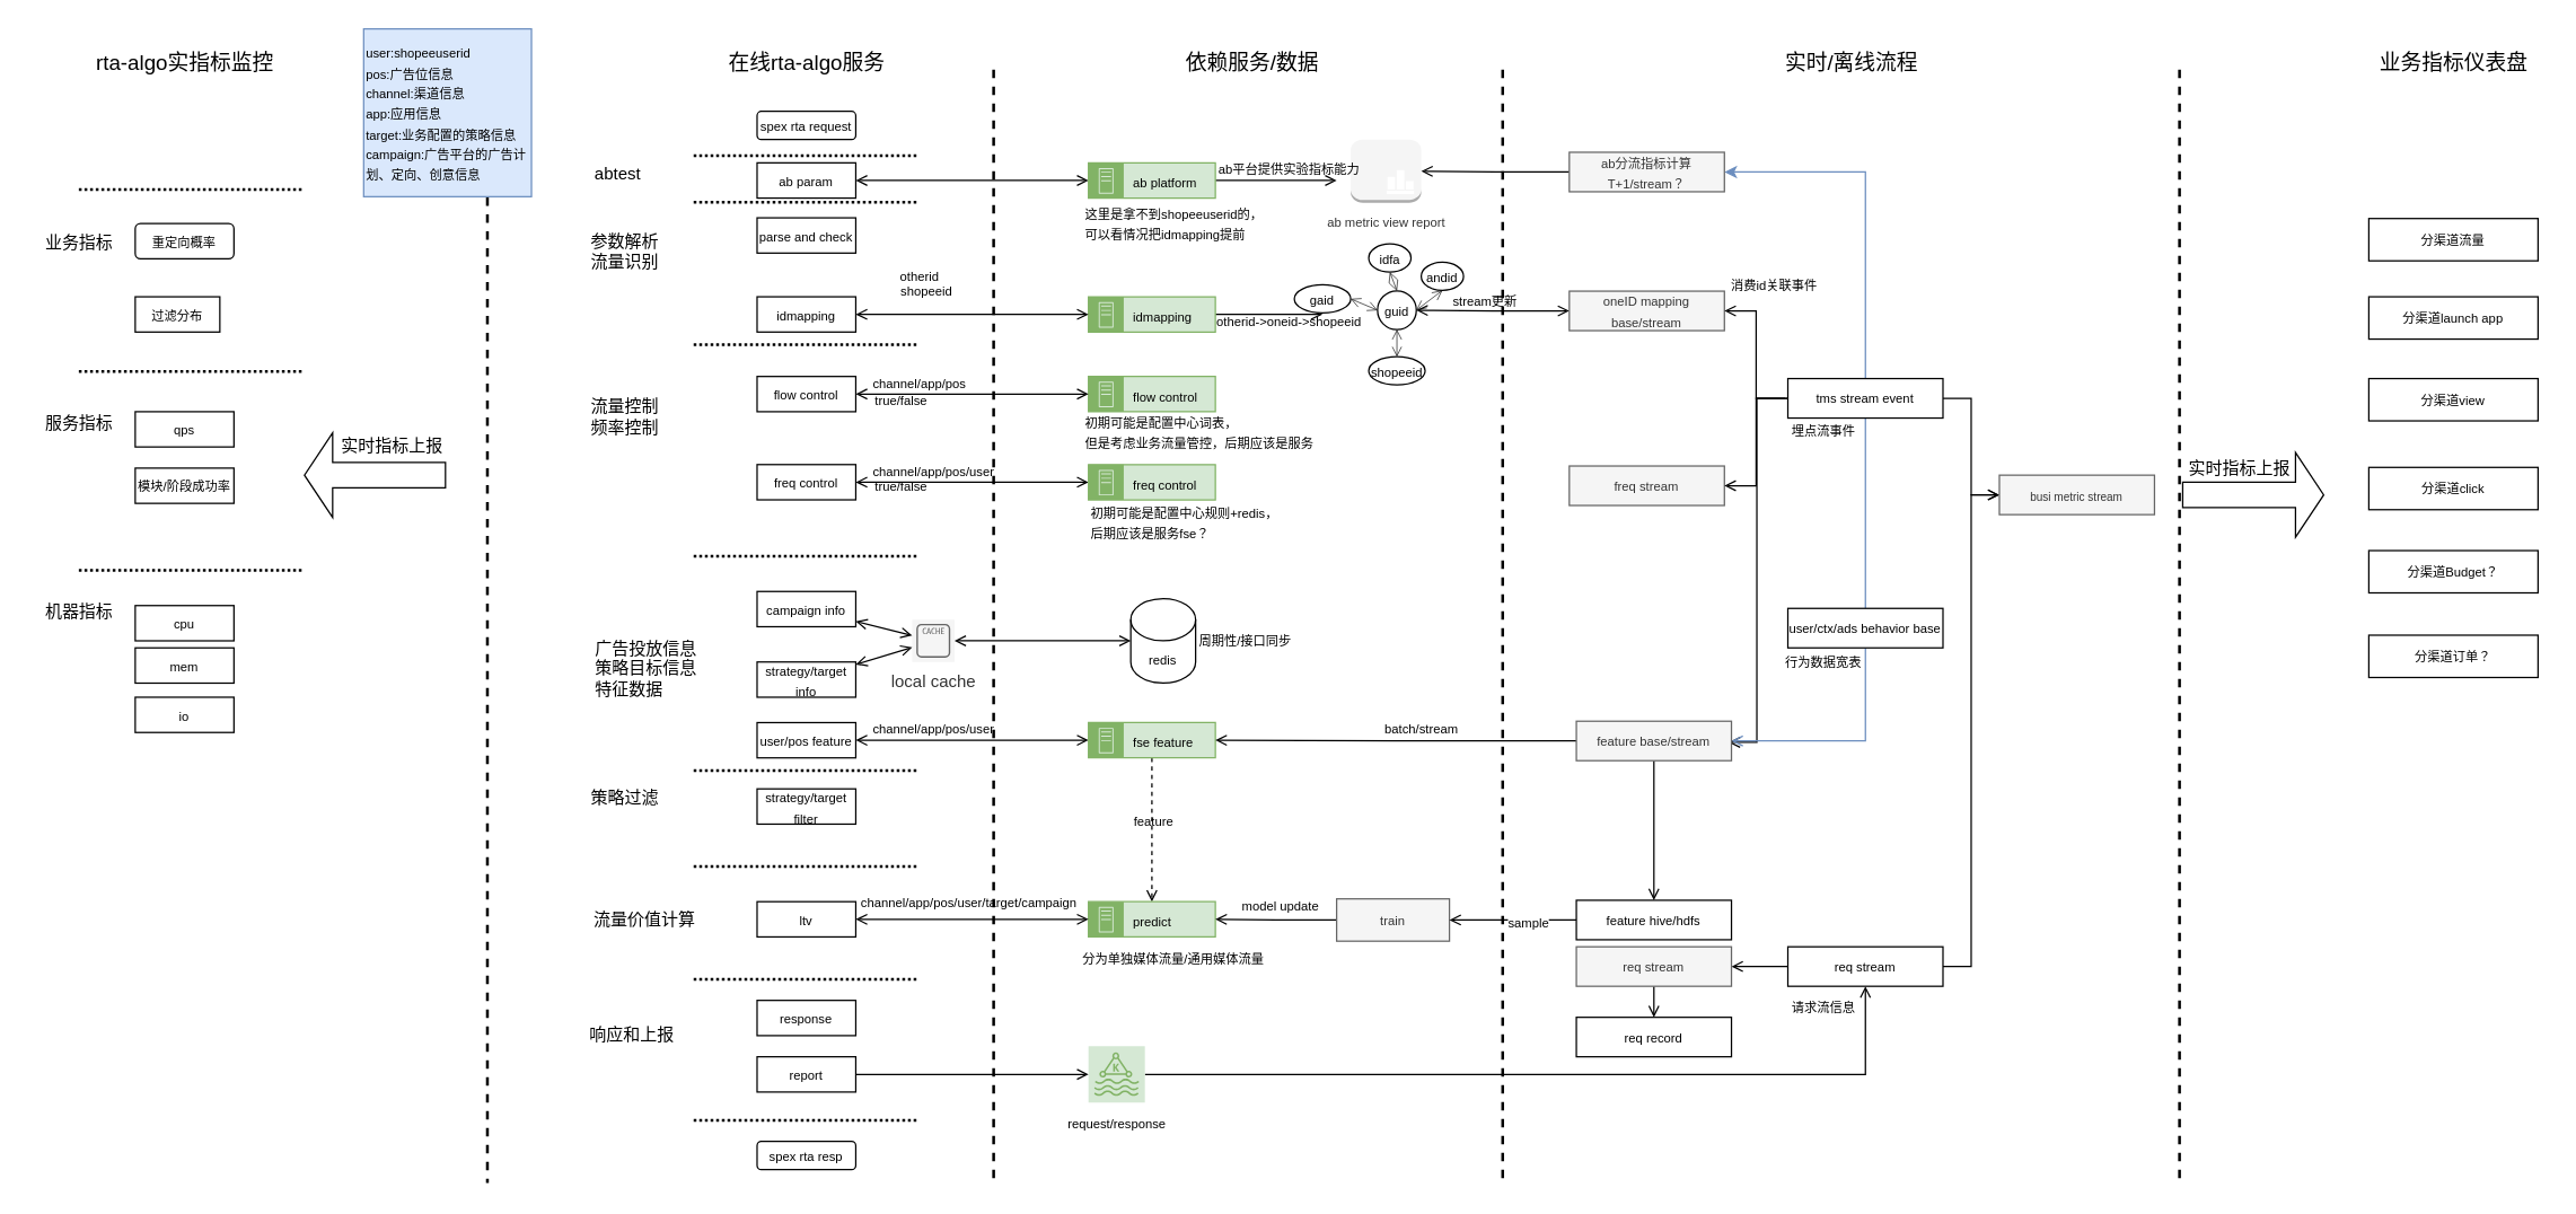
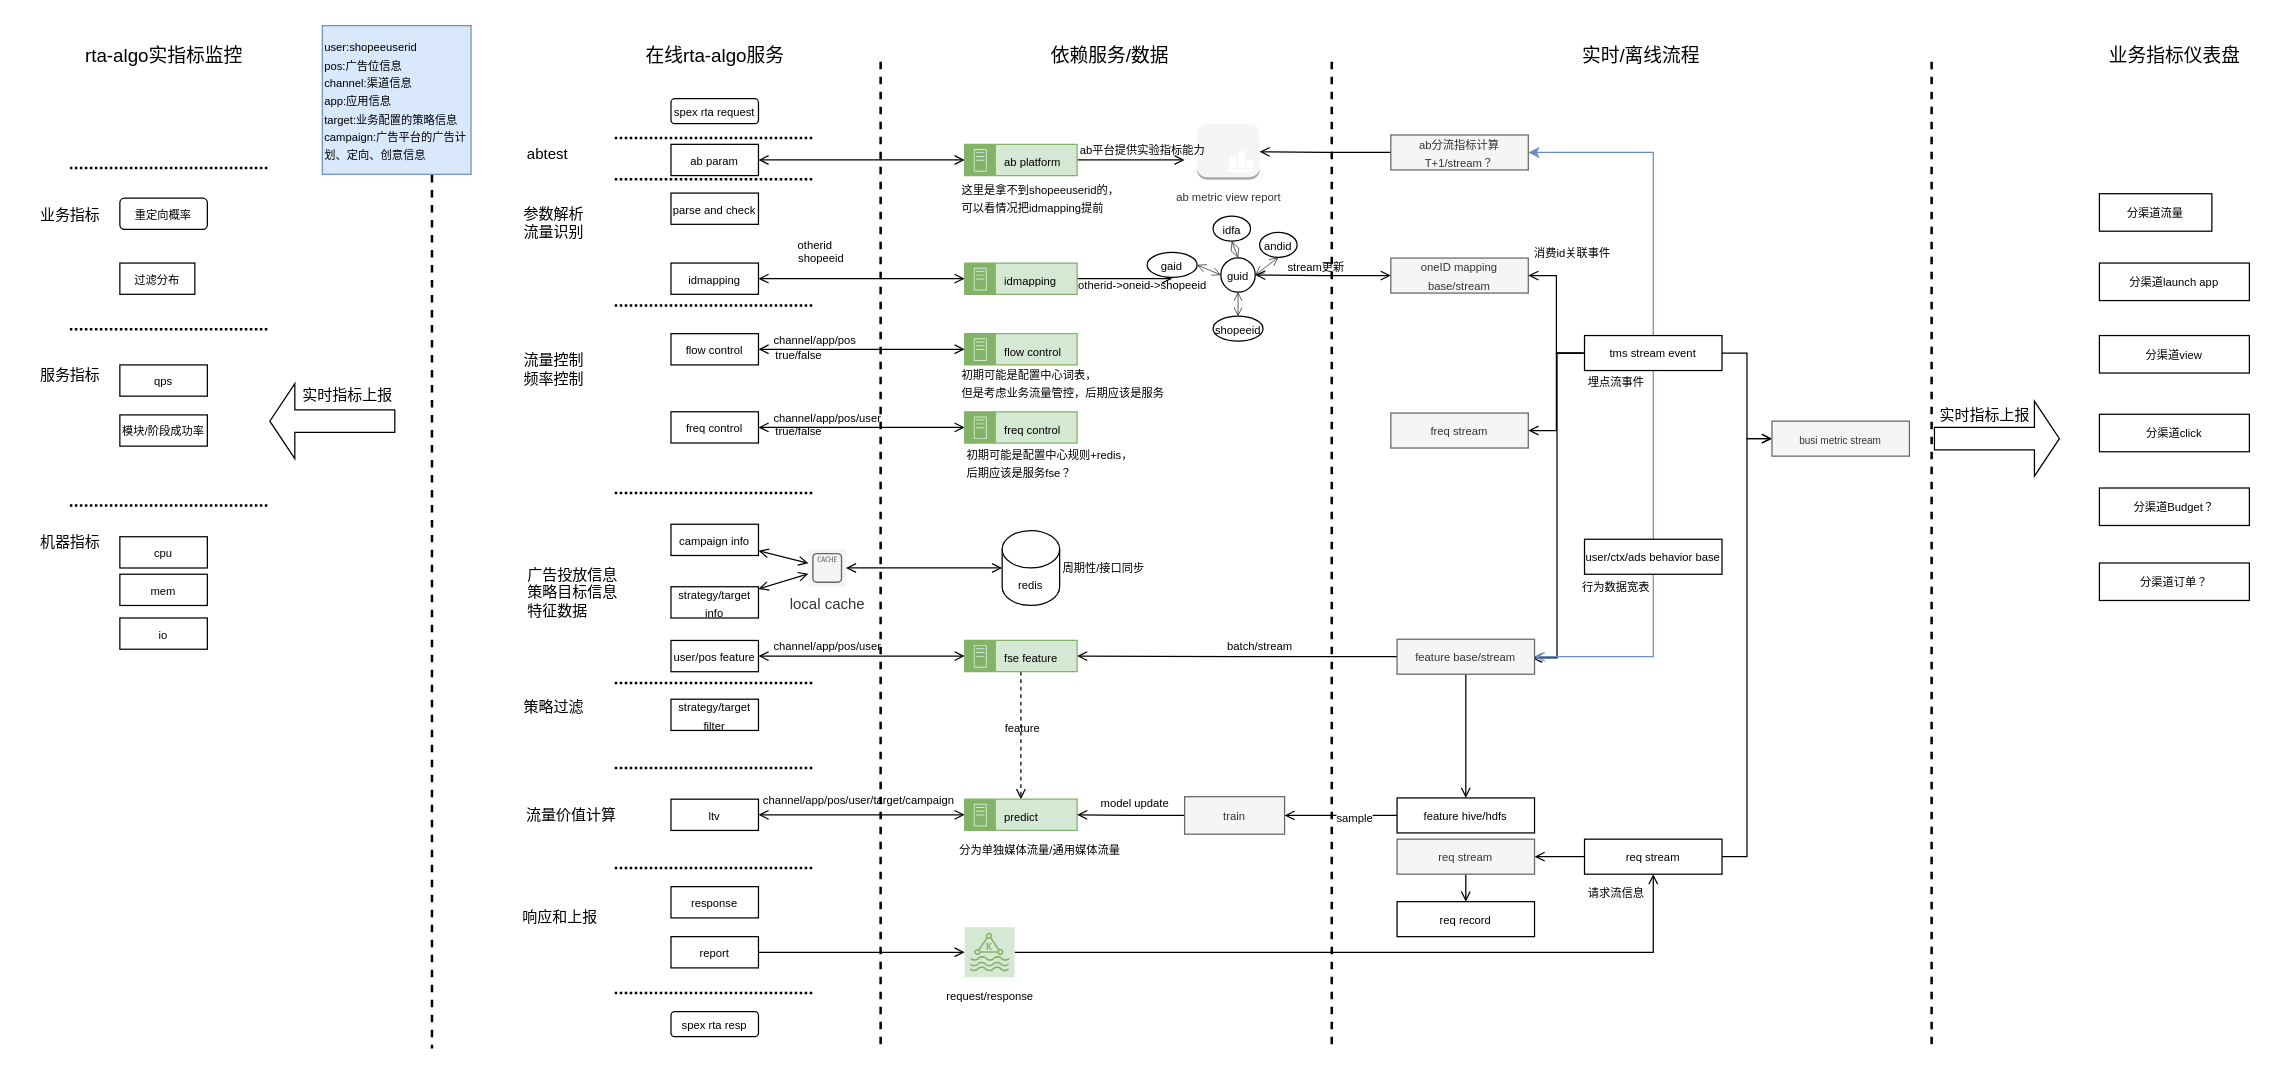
- <mxCell id="104" value="&lt;font style=&quot;font-size: 9px;&quot;&gt;分渠道流量&lt;/font&gt;" style="rounded=0;whiteSpace=wrap;html=1;" vertex="1" parent="1"><mxGeometry x="1679" y="154.5" width="120" height="30" as="geometry" /></mxCell>
+ <mxCell id="104" value="&lt;font style=&quot;font-size: 9px;&quot;&gt;分渠道流量&lt;/font&gt;" style="rounded=0;whiteSpace=wrap;html=1;" vertex="1" parent="1"><mxGeometry x="1679" y="154.5" width="90" height="30" as="geometry" /></mxCell>
